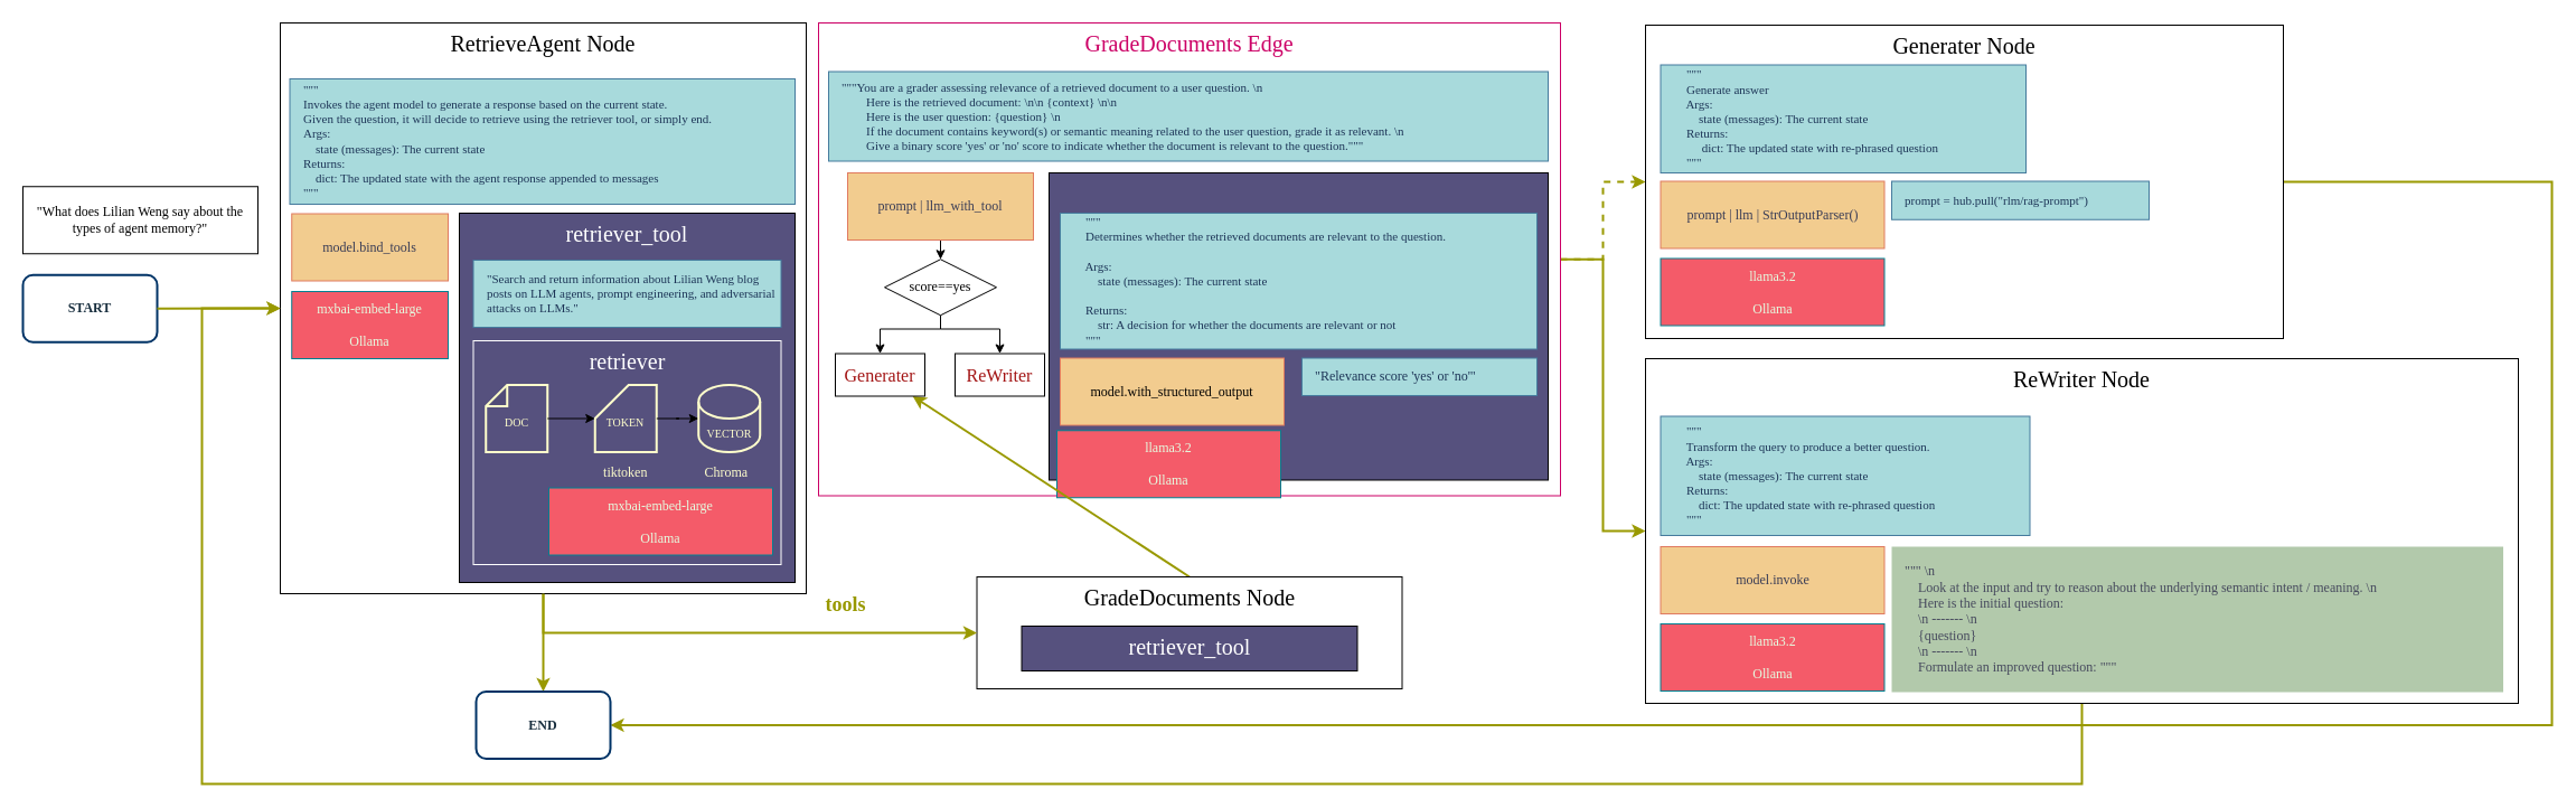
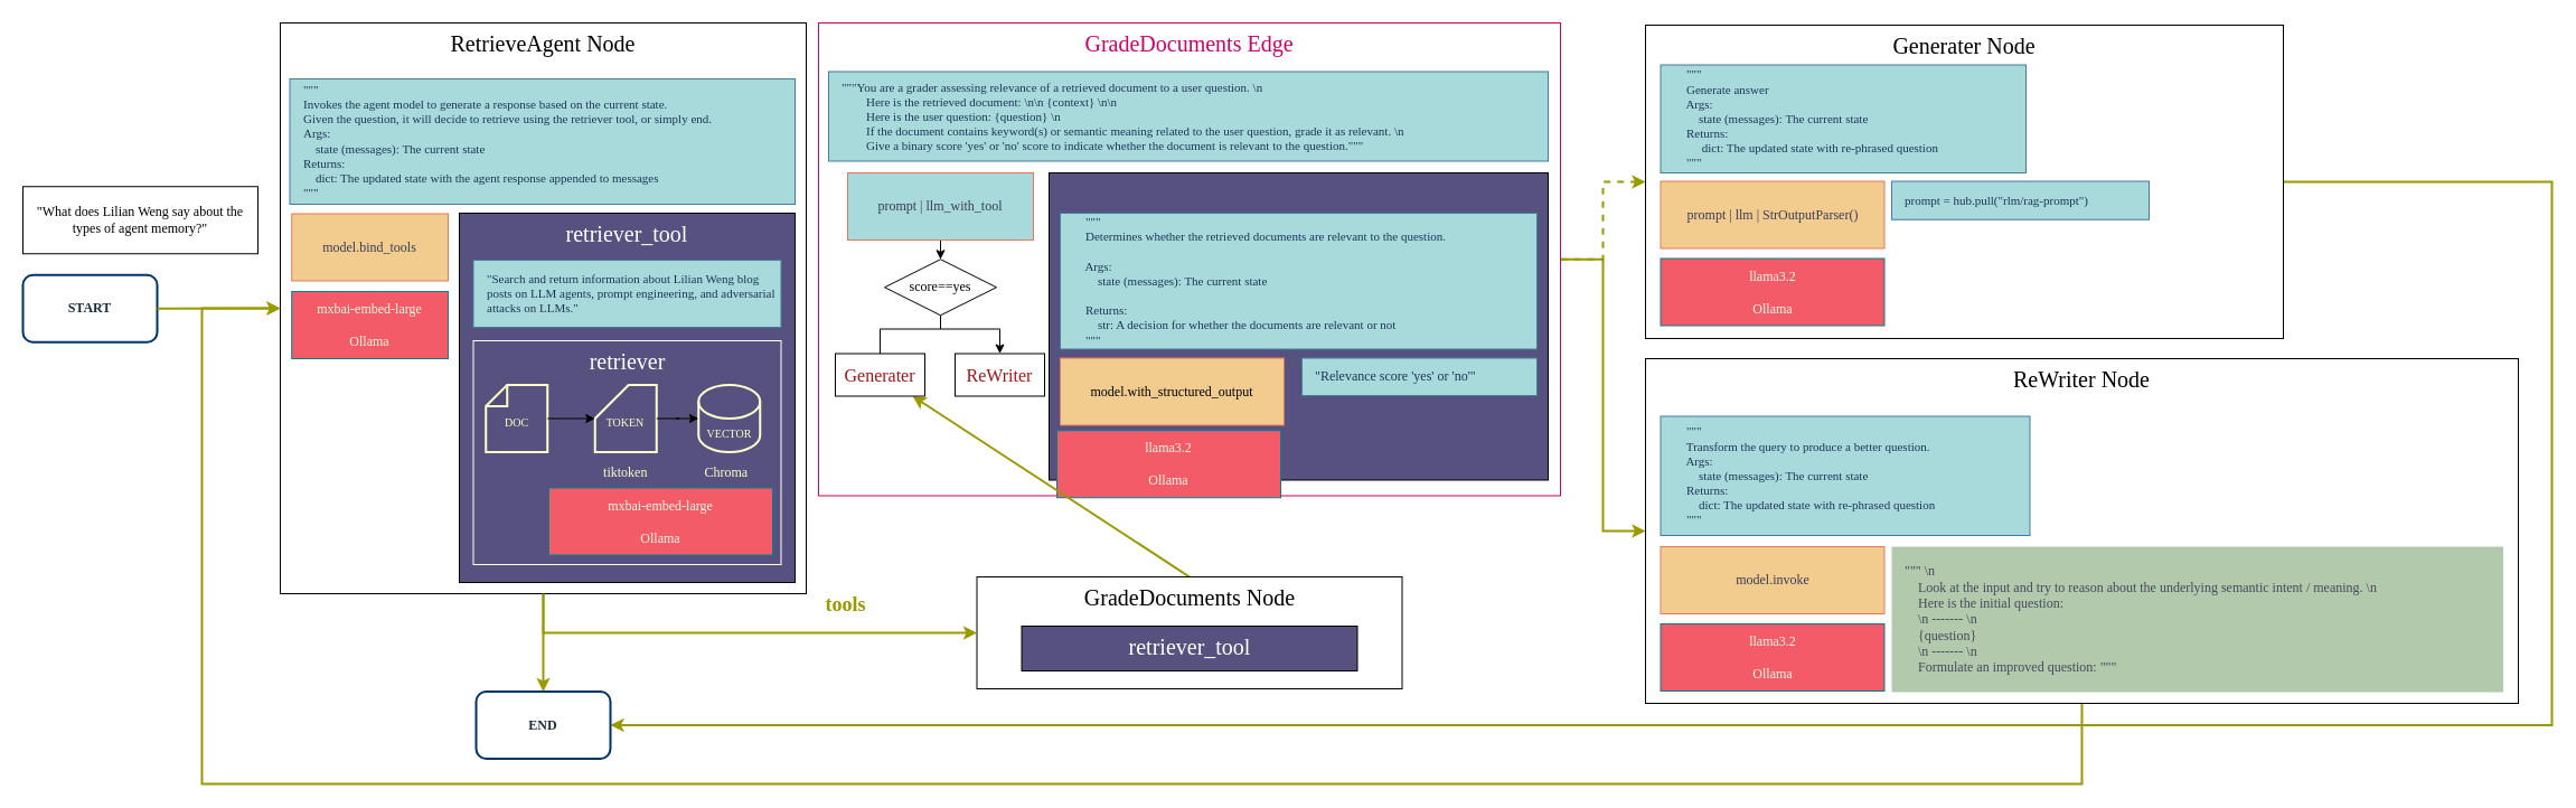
- <mxCell id="43" value="prompt | llm_with_tool" style="rounded=0;whiteSpace=wrap;labelBackgroundColor=none;fillColor=#F2CC8F;strokeColor=#E07A5F;fontColor=#393C56;fontFamily=Poppins;" parent="1" vertex="1"><mxGeometry x="757" y="154" width="166" height="60" as="geometry" /></mxCell>
+ <mxCell id="43" value="prompt | llm_with_tool" style="rounded=0;whiteSpace=wrap;labelBackgroundColor=none;fillColor=#a8dadc;strokeColor=#E07A5F;fontColor=#393C56;fontFamily=Poppins;" parent="1" vertex="1"><mxGeometry x="757" y="154" width="166" height="60" as="geometry" /></mxCell>
- <mxCell id="45" style="edgeStyle=orthogonalEdgeStyle;rounded=0;orthogonalLoop=1;jettySize=auto;html=1;exitX=0.5;exitY=1;exitDx=0;exitDy=0;entryX=0.5;entryY=0;entryDx=0;entryDy=0;fontFamily=Poppins;" parent="1" source="47" target="48" edge="1"><mxGeometry relative="1" as="geometry"><Array as="points"><mxPoint x="840" y="293.5" /><mxPoint x="786" y="293.5" /></Array></mxGeometry></mxCell>
+ <mxCell id="45" style="edgeStyle=orthogonalEdgeStyle;rounded=0;orthogonalLoop=1;jettySize=auto;html=1;exitX=0.5;exitY=1;exitDx=0;exitDy=0;entryX=0.5;entryY=0;entryDx=0;entryDy=0;fontFamily=Poppins;endArrow=none;" parent="1" source="47" target="48" edge="1"><mxGeometry relative="1" as="geometry"><Array as="points"><mxPoint x="840" y="293.5" /><mxPoint x="786" y="293.5" /></Array></mxGeometry></mxCell>
